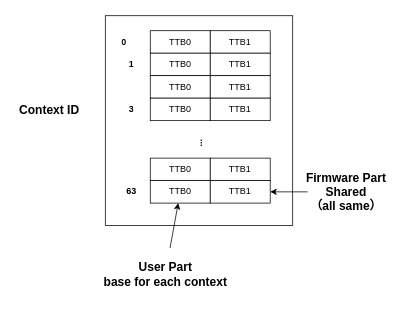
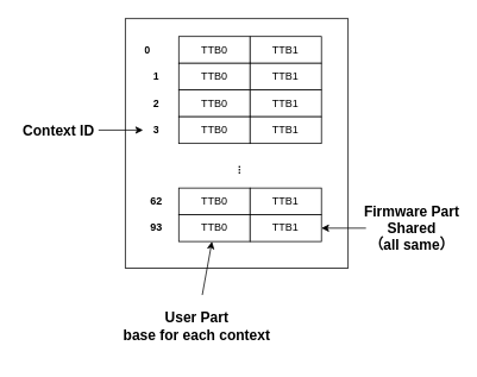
+ <mxCell id="11" value="&lt;b&gt;2&lt;/b&gt;" style="text;html=1;strokeColor=none;fillColor=none;align=center;verticalAlign=middle;whiteSpace=wrap;overflow=hidden;" vertex="1" parent="1"><mxGeometry x="160" y="105" width="30" height="20" as="geometry" /></mxCell>
+ <mxCell id="22" value="" style="edgeStyle=none;html=1;" edge="1" parent="1" source="23" target="14"><mxGeometry relative="1" as="geometry" /></mxCell>
+ <mxCell id="18" value="&lt;b&gt;62&lt;/b&gt;" style="text;html=1;strokeColor=none;fillColor=none;align=center;verticalAlign=middle;whiteSpace=wrap;overflow=hidden;" vertex="1" parent="1"><mxGeometry x="160" y="215" width="30" height="20" as="geometry" /></mxCell>
- <mxCell id="21" value="&lt;b&gt;63&lt;/b&gt;" style="text;html=1;strokeColor=none;fillColor=none;align=center;verticalAlign=middle;whiteSpace=wrap;overflow=hidden;" vertex="1" parent="1"><mxGeometry x="160" y="245" width="30" height="20" as="geometry" /></mxCell>
+ <mxCell id="21" value="&lt;b&gt;93&lt;/b&gt;" style="text;html=1;strokeColor=none;fillColor=none;align=center;verticalAlign=middle;whiteSpace=wrap;overflow=hidden;" vertex="1" parent="1"><mxGeometry x="160" y="245" width="30" height="20" as="geometry" /></mxCell>
